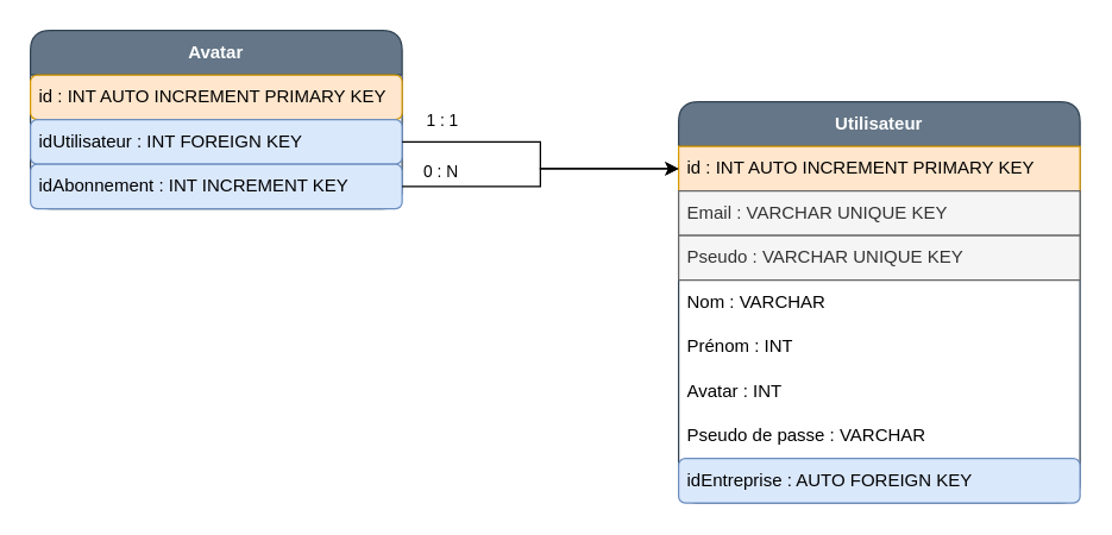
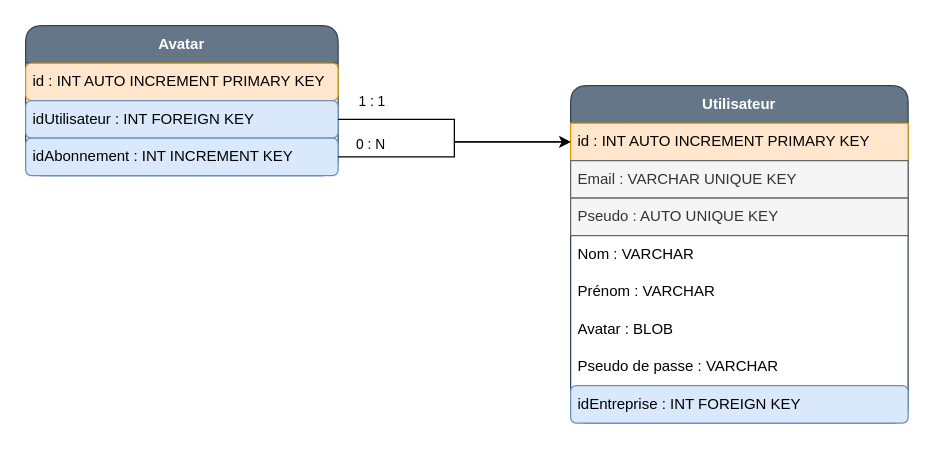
- <mxCell id="5" value="Pseudo : VARCHAR UNIQUE KEY" style="text;strokeColor=#666666;fillColor=#f5f5f5;align=left;verticalAlign=middle;spacingLeft=4;spacingRight=4;overflow=hidden;points=[[0,0.5],[1,0.5]];portConstraint=eastwest;rotatable=0;whiteSpace=wrap;html=1;fontColor=#333333;" vertex="1" parent="2"><mxGeometry y="90" width="270" height="30" as="geometry" /></mxCell>
+ <mxCell id="5" value="Pseudo : AUTO UNIQUE KEY" style="text;strokeColor=#666666;fillColor=#f5f5f5;align=left;verticalAlign=middle;spacingLeft=4;spacingRight=4;overflow=hidden;points=[[0,0.5],[1,0.5]];portConstraint=eastwest;rotatable=0;whiteSpace=wrap;html=1;fontColor=#333333;" vertex="1" parent="2"><mxGeometry y="90" width="270" height="30" as="geometry" /></mxCell>
- <mxCell id="7" value="Prénom : INT" style="text;strokeColor=none;fillColor=none;align=left;verticalAlign=middle;spacingLeft=4;spacingRight=4;overflow=hidden;points=[[0,0.5],[1,0.5]];portConstraint=eastwest;rotatable=0;whiteSpace=wrap;html=1;" vertex="1" parent="2"><mxGeometry y="150" width="270" height="30" as="geometry" /></mxCell>
+ <mxCell id="7" value="Prénom : VARCHAR" style="text;strokeColor=none;fillColor=none;align=left;verticalAlign=middle;spacingLeft=4;spacingRight=4;overflow=hidden;points=[[0,0.5],[1,0.5]];portConstraint=eastwest;rotatable=0;whiteSpace=wrap;html=1;" vertex="1" parent="2"><mxGeometry y="150" width="270" height="30" as="geometry" /></mxCell>
- <mxCell id="8" value="Avatar : INT" style="text;strokeColor=none;fillColor=none;align=left;verticalAlign=middle;spacingLeft=4;spacingRight=4;overflow=hidden;points=[[0,0.5],[1,0.5]];portConstraint=eastwest;rotatable=0;whiteSpace=wrap;html=1;" vertex="1" parent="2"><mxGeometry y="180" width="270" height="30" as="geometry" /></mxCell>
+ <mxCell id="8" value="Avatar : BLOB" style="text;strokeColor=none;fillColor=none;align=left;verticalAlign=middle;spacingLeft=4;spacingRight=4;overflow=hidden;points=[[0,0.5],[1,0.5]];portConstraint=eastwest;rotatable=0;whiteSpace=wrap;html=1;" vertex="1" parent="2"><mxGeometry y="180" width="270" height="30" as="geometry" /></mxCell>
- <mxCell id="10" value="idEntreprise : AUTO FOREIGN KEY" style="text;strokeColor=#6c8ebf;fillColor=#dae8fc;align=left;verticalAlign=middle;spacingLeft=4;spacingRight=4;overflow=hidden;points=[[0,0.5],[1,0.5]];portConstraint=eastwest;rotatable=0;whiteSpace=wrap;html=1;rounded=1;" vertex="1" parent="2"><mxGeometry y="240" width="270" height="30" as="geometry" /></mxCell>
+ <mxCell id="10" value="idEntreprise : INT FOREIGN KEY" style="text;strokeColor=#6c8ebf;fillColor=#dae8fc;align=left;verticalAlign=middle;spacingLeft=4;spacingRight=4;overflow=hidden;points=[[0,0.5],[1,0.5]];portConstraint=eastwest;rotatable=0;whiteSpace=wrap;html=1;rounded=1;" vertex="1" parent="2"><mxGeometry y="240" width="270" height="30" as="geometry" /></mxCell>
